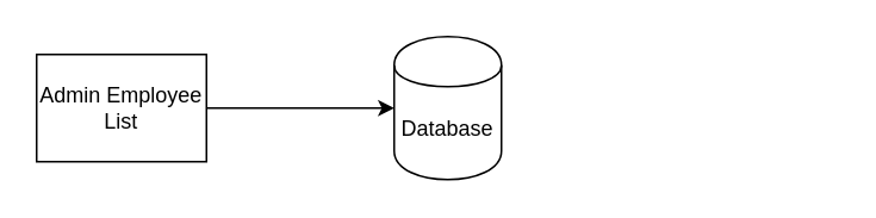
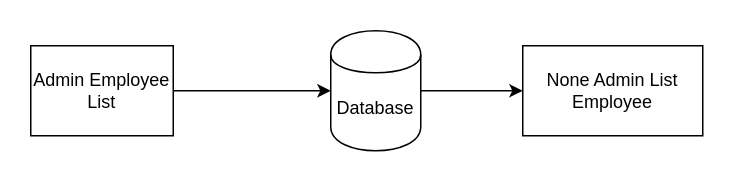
+ <mxCell id="4" style="edgeStyle=orthogonalEdgeStyle;rounded=0;orthogonalLoop=1;jettySize=auto;html=1;exitX=1;exitY=0.5;exitDx=0;exitDy=0;entryX=0;entryY=0.5;entryDx=0;entryDy=0;" parent="1" source="5" target="6" edge="1"><mxGeometry relative="1" as="geometry" /></mxCell>
+ <mxCell id="6" value="None Admin List Employee" style="rounded=0;whiteSpace=wrap;html=1;" parent="1" vertex="1"><mxGeometry x="348" y="30" width="120" height="60" as="geometry" /></mxCell>
